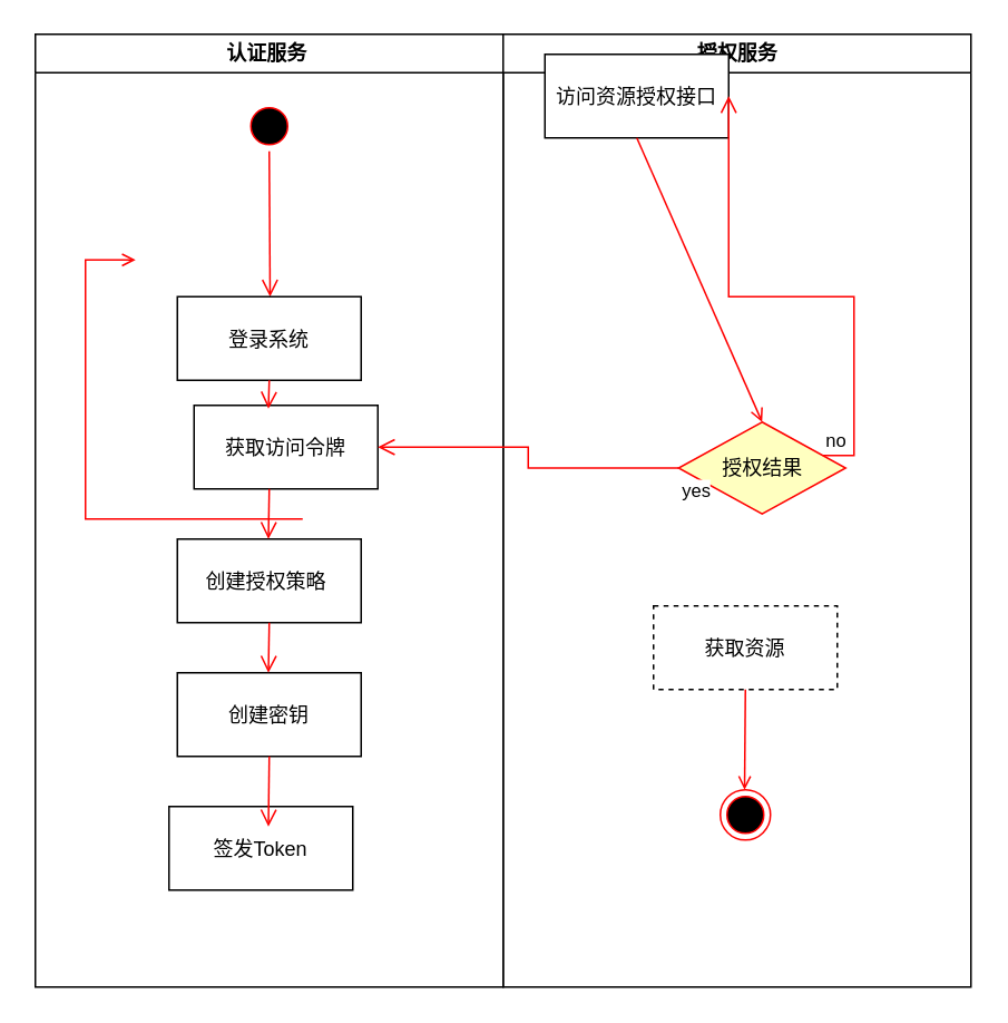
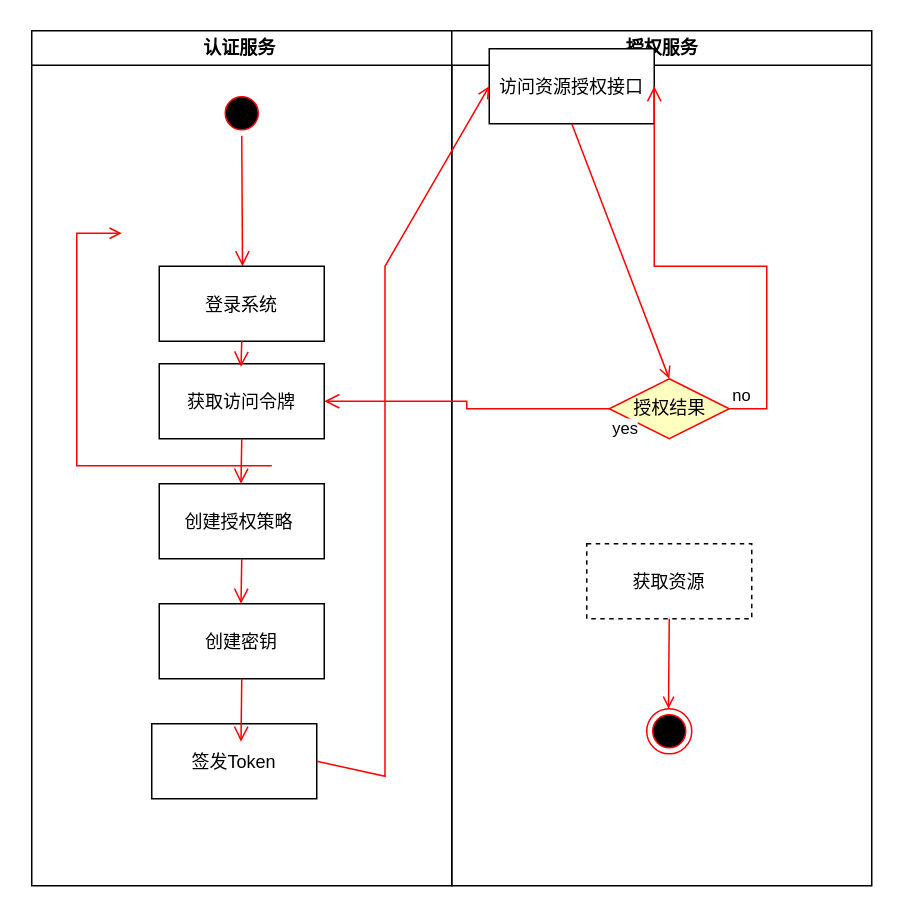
- <mxCell id="7" value="获取访问令牌" style="" vertex="1" parent="2"><mxGeometry x="95" y="222" width="110" height="50" as="geometry" /></mxCell>
+ <mxCell id="7" value="获取访问令牌" style="" vertex="1" parent="2"><mxGeometry x="85" y="222" width="110" height="50" as="geometry" /></mxCell>
- <mxCell id="19" value="授权结果" style="rhombus;whiteSpace=wrap;html=1;fontColor=#000000;fillColor=#ffffc0;strokeColor=#ff0000;" vertex="1" parent="15"><mxGeometry x="105" y="232" width="100" height="55" as="geometry" /></mxCell>
+ <mxCell id="19" value="授权结果" style="rhombus;whiteSpace=wrap;html=1;fontColor=#000000;fillColor=#ffffc0;strokeColor=#ff0000;" vertex="1" parent="15"><mxGeometry x="105" y="232" width="80" height="40" as="geometry" /></mxCell>
+ <mxCell id="24" value="" style="endArrow=open;strokeColor=#FF0000;endFill=1;rounded=0;exitX=1;exitY=0.5;exitDx=0;exitDy=0;entryX=0;entryY=0.5;entryDx=0;entryDy=0;" parent="1" source="10" target="18" edge="1"><mxGeometry relative="1" as="geometry"><mxPoint x="190.5" y="370" as="sourcePoint" /><Array as="points"><mxPoint x="256" y="517" /><mxPoint x="256" y="177" /></Array></mxGeometry></mxCell>
